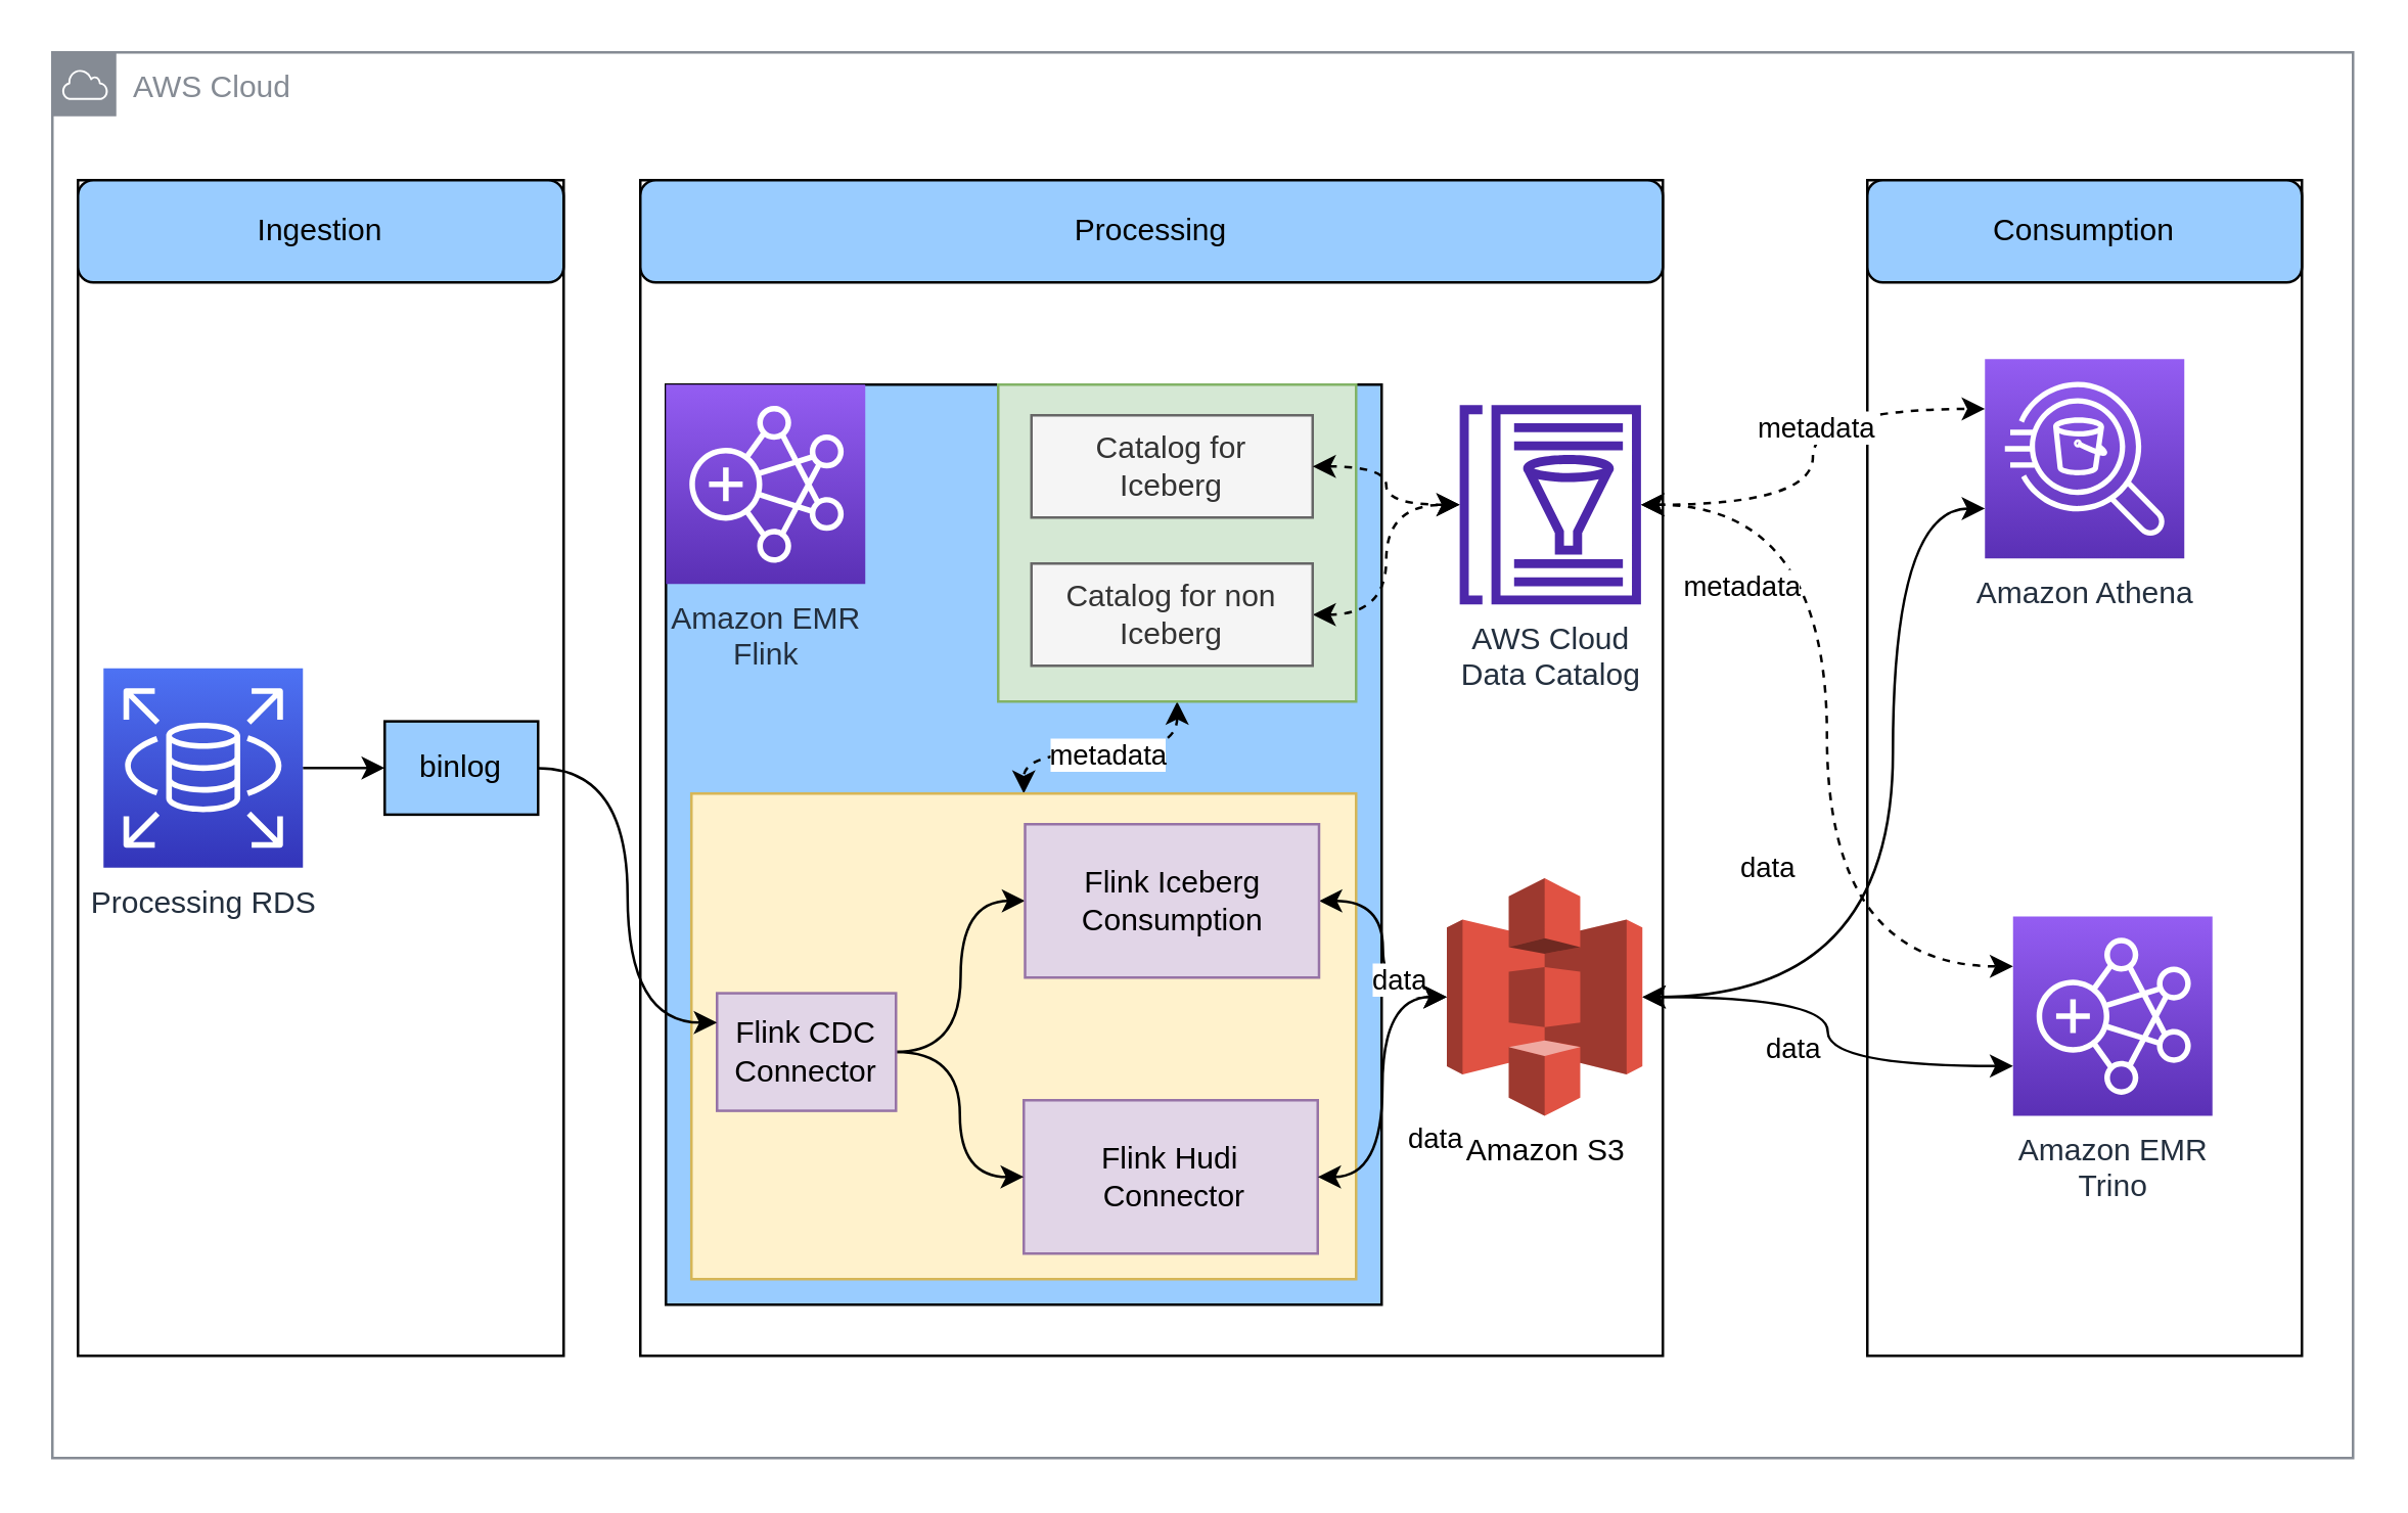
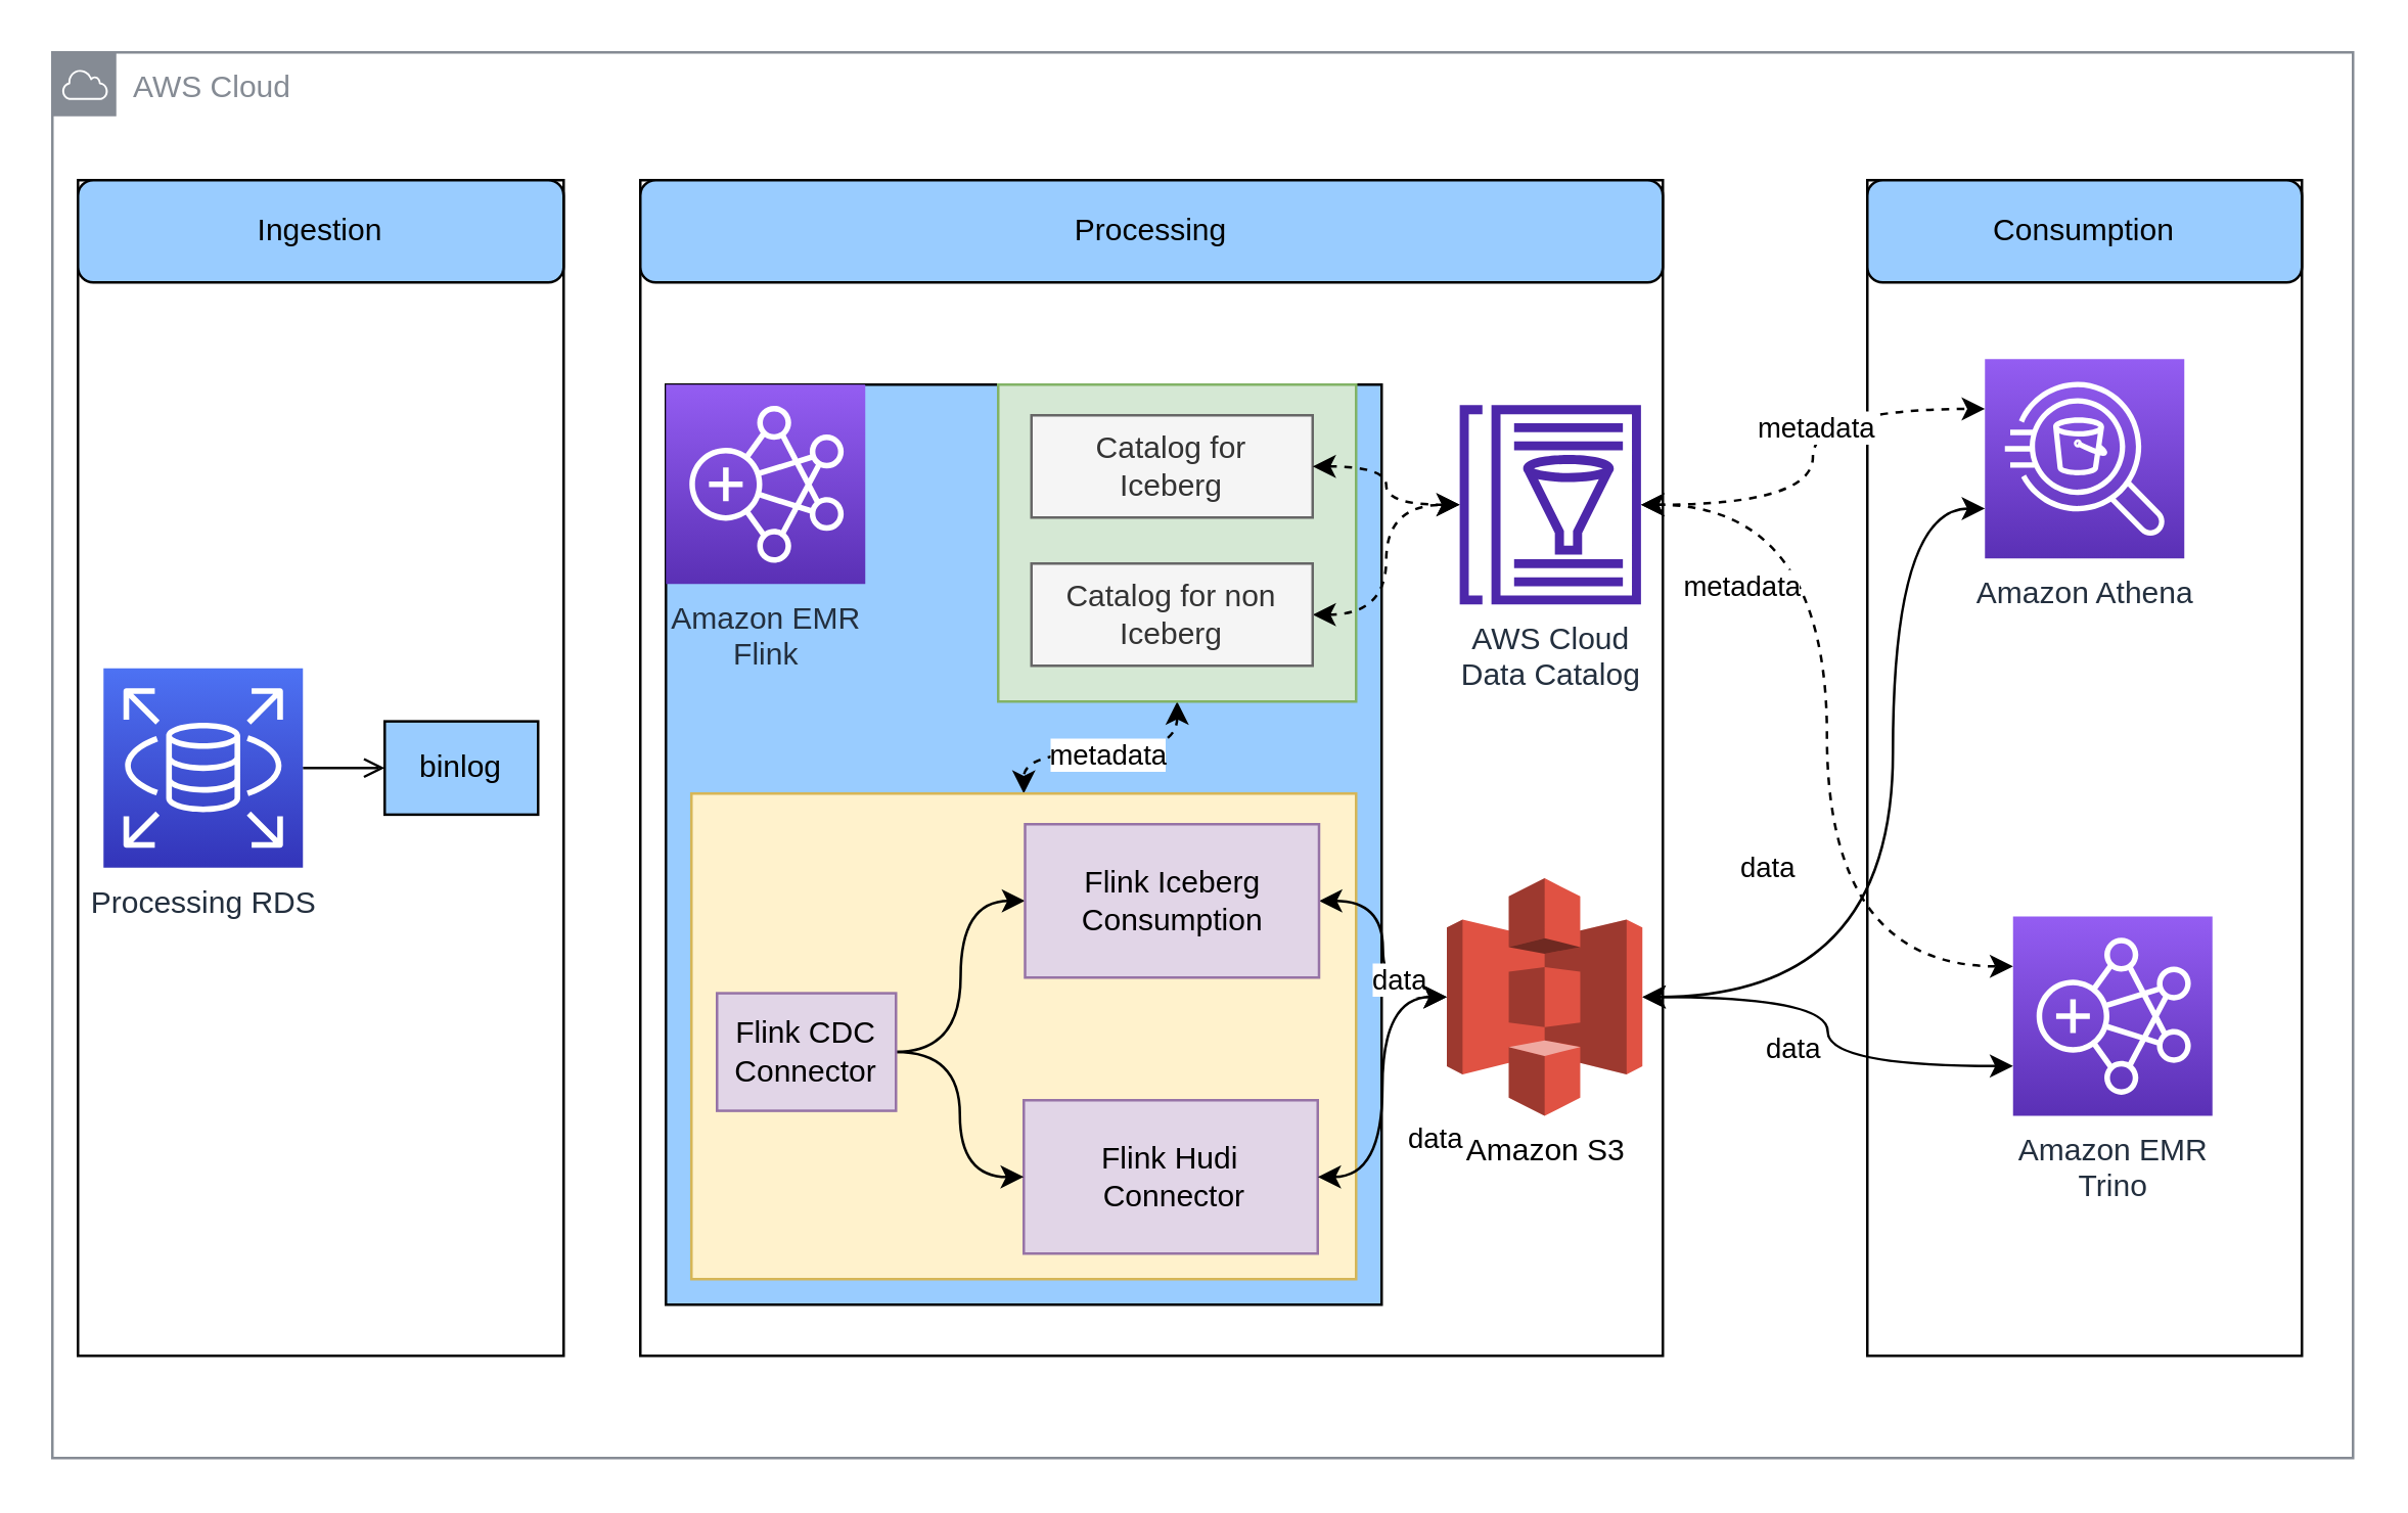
- <mxCell id="6" style="edgeStyle=orthogonalEdgeStyle;curved=1;orthogonalLoop=1;jettySize=auto;html=1;exitX=1;exitY=0.5;exitDx=0;exitDy=0;exitPerimeter=0;entryX=0;entryY=0.5;entryDx=0;entryDy=0;" parent="1" source="7" target="24" edge="1"><mxGeometry relative="1" as="geometry" /></mxCell>
+ <mxCell id="6" style="edgeStyle=orthogonalEdgeStyle;curved=1;orthogonalLoop=1;jettySize=auto;html=1;exitX=1;exitY=0.5;exitDx=0;exitDy=0;exitPerimeter=0;entryX=0;entryY=0.5;entryDx=0;entryDy=0;endArrow=open;" parent="1" source="7" target="24" edge="1"><mxGeometry relative="1" as="geometry" /></mxCell>
- <mxCell id="41" style="edgeStyle=orthogonalEdgeStyle;orthogonalLoop=1;jettySize=auto;html=1;entryX=0;entryY=0.25;entryDx=0;entryDy=0;strokeWidth=1;fontColor=default;startArrow=none;startFill=0;endArrow=classic;endFill=1;curved=1;" edge="1" parent="1" source="24" target="37"><mxGeometry relative="1" as="geometry" /></mxCell>
